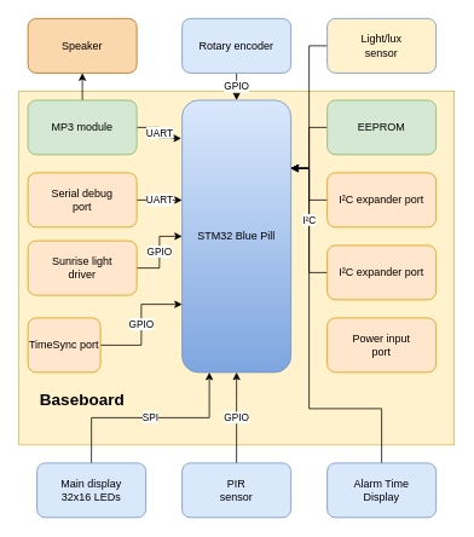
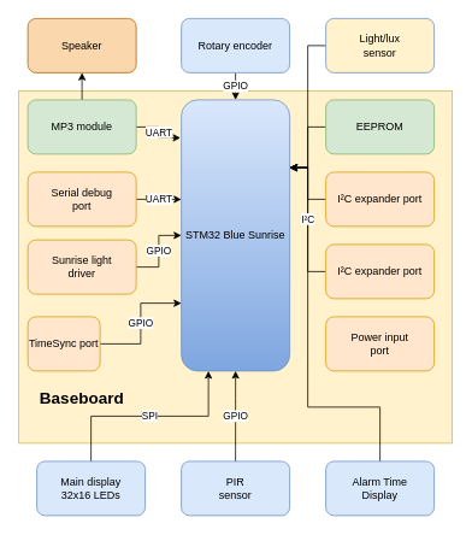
- <mxCell id="3" value="&lt;div&gt;STM32 Blue Pill&lt;/div&gt;" style="rounded=1;whiteSpace=wrap;html=1;gradientColor=#7ea6e0;fillColor=#dae8fc;strokeColor=#6c8ebf;" parent="1" vertex="1"><mxGeometry x="200" y="110" width="120" height="300" as="geometry" /></mxCell>
+ <mxCell id="3" value="&lt;div&gt;STM32 Blue Sunrise&lt;/div&gt;" style="rounded=1;whiteSpace=wrap;html=1;gradientColor=#7ea6e0;fillColor=#dae8fc;strokeColor=#6c8ebf;" parent="1" vertex="1"><mxGeometry x="200" y="110" width="120" height="300" as="geometry" /></mxCell>
